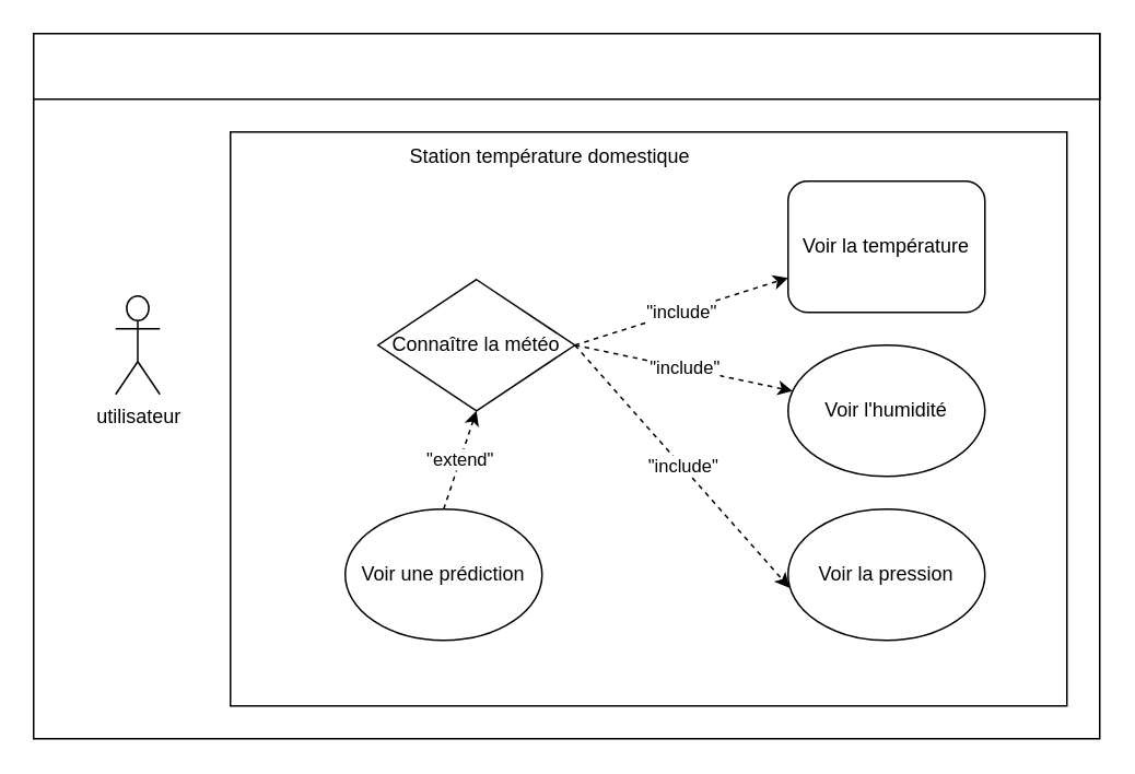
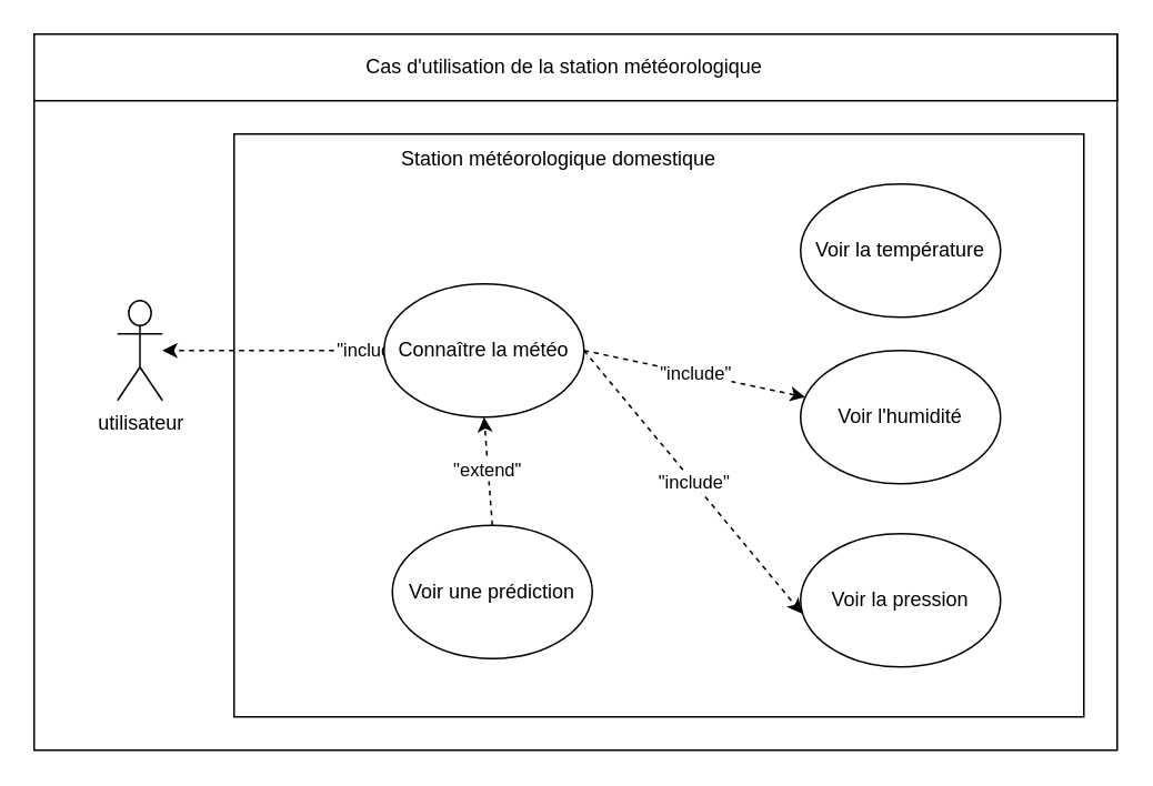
+ <mxCell id="7" value="Cas d'utilisation de la station météorologique&amp;nbsp;" style="text;html=1;strokeColor=none;fillColor=none;align=center;verticalAlign=middle;whiteSpace=wrap;rounded=0;" vertex="1" parent="1"><mxGeometry x="20" y="25" width="640" height="30" as="geometry" /></mxCell>
- <mxCell id="5" value="Station température domestique" style="text;html=1;strokeColor=none;fillColor=none;align=center;verticalAlign=middle;whiteSpace=wrap;rounded=0;" vertex="1" parent="1"><mxGeometry x="210" y="80" width="250" height="30" as="geometry" /></mxCell>
+ <mxCell id="5" value="Station météorologique domestique" style="text;html=1;strokeColor=none;fillColor=none;align=center;verticalAlign=middle;whiteSpace=wrap;rounded=0;" vertex="1" parent="1"><mxGeometry x="210" y="80" width="250" height="30" as="geometry" /></mxCell>
- <mxCell id="12" value="Voir la température" style="whiteSpace=wrap;html=1;rounded=1;" vertex="1" parent="1"><mxGeometry x="480" y="110" width="120" height="80" as="geometry" /></mxCell>
+ <mxCell id="12" value="Voir la température" style="ellipse;whiteSpace=wrap;html=1;" vertex="1" parent="1"><mxGeometry x="480" y="110" width="120" height="80" as="geometry" /></mxCell>
- <mxCell id="8" value="&quot;include&quot;" style="rounded=0;orthogonalLoop=1;jettySize=auto;html=1;exitX=1;exitY=0.5;exitDx=0;exitDy=0;dashed=1;" edge="1" parent="1" source="11" target="12"><mxGeometry relative="1" as="geometry" /></mxCell>
+ <mxCell id="8" value="&quot;include&quot;" style="rounded=0;orthogonalLoop=1;jettySize=auto;html=1;exitX=1;exitY=0.5;exitDx=0;exitDy=0;dashed=1;" edge="1" parent="1" source="11" target="3"><mxGeometry relative="1" as="geometry" /></mxCell>
- <mxCell id="11" value="Connaître la météo" style="rhombus;whiteSpace=wrap;html=1;" vertex="1" parent="1"><mxGeometry x="230" y="170" width="120" height="80" as="geometry" /></mxCell>
+ <mxCell id="11" value="Connaître la météo" style="ellipse;whiteSpace=wrap;html=1;" vertex="1" parent="1"><mxGeometry x="230" y="170" width="120" height="80" as="geometry" /></mxCell>
- <mxCell id="16" value="Voir une prédiction" style="ellipse;whiteSpace=wrap;html=1;" vertex="1" parent="1"><mxGeometry x="210" y="310" width="120" height="80" as="geometry" /></mxCell>
+ <mxCell id="16" value="Voir une prédiction" style="ellipse;whiteSpace=wrap;html=1;" vertex="1" parent="1"><mxGeometry x="235" y="315" width="120" height="80" as="geometry" /></mxCell>
- <mxCell id="14" value="Voir la pression" style="ellipse;whiteSpace=wrap;html=1;" vertex="1" parent="1"><mxGeometry x="480" y="310" width="120" height="80" as="geometry" /></mxCell>
+ <mxCell id="14" value="Voir la pression" style="ellipse;whiteSpace=wrap;html=1;" vertex="1" parent="1"><mxGeometry x="480" y="320" width="120" height="80" as="geometry" /></mxCell>
